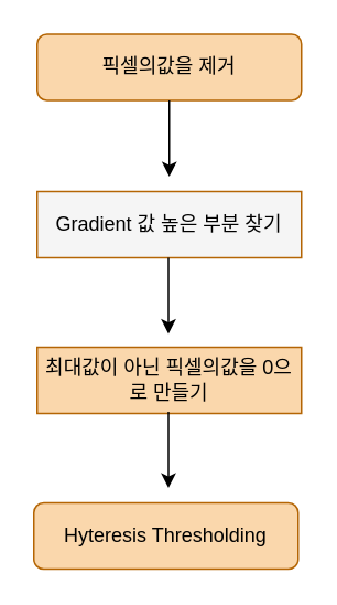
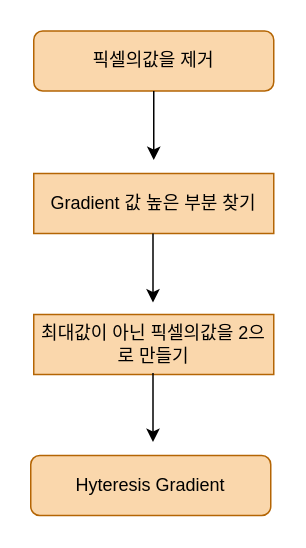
- <mxCell id="4" value="Gradient 값 높은 부분 찾기" style="rounded=0;whiteSpace=wrap;html=1;fillColor=#f5f5f5;strokeColor=#b46504;" vertex="1" parent="1"><mxGeometry x="22" y="115" width="160" height="40" as="geometry" /></mxCell>
+ <mxCell id="4" value="Gradient 값 높은 부분 찾기" style="rounded=0;whiteSpace=wrap;html=1;fillColor=#fad7ac;strokeColor=#b46504;" vertex="1" parent="1"><mxGeometry x="22" y="115" width="160" height="40" as="geometry" /></mxCell>
- <mxCell id="5" value="최대값이 아닌 픽셀의값을 0으로 만들기" style="rounded=0;whiteSpace=wrap;html=1;fillColor=#fad7ac;strokeColor=#b46504;" vertex="1" parent="1"><mxGeometry x="22" y="209" width="160" height="40" as="geometry" /></mxCell>
+ <mxCell id="5" value="최대값이 아닌 픽셀의값을 2으로 만들기" style="rounded=0;whiteSpace=wrap;html=1;fillColor=#fad7ac;strokeColor=#b46504;" vertex="1" parent="1"><mxGeometry x="22" y="209" width="160" height="40" as="geometry" /></mxCell>
- <mxCell id="3" value="Hyteresis Thresholding" style="rounded=1;whiteSpace=wrap;html=1;fontSize=12;glass=0;strokeWidth=1;shadow=0;fillColor=#fad7ac;strokeColor=#b46504;" parent="1" vertex="1"><mxGeometry x="20" y="303" width="160" height="40" as="geometry" /></mxCell>
+ <mxCell id="3" value="Hyteresis Gradient" style="rounded=1;whiteSpace=wrap;html=1;fontSize=12;glass=0;strokeWidth=1;shadow=0;fillColor=#fad7ac;strokeColor=#b46504;" parent="1" vertex="1"><mxGeometry x="20" y="303" width="160" height="40" as="geometry" /></mxCell>
